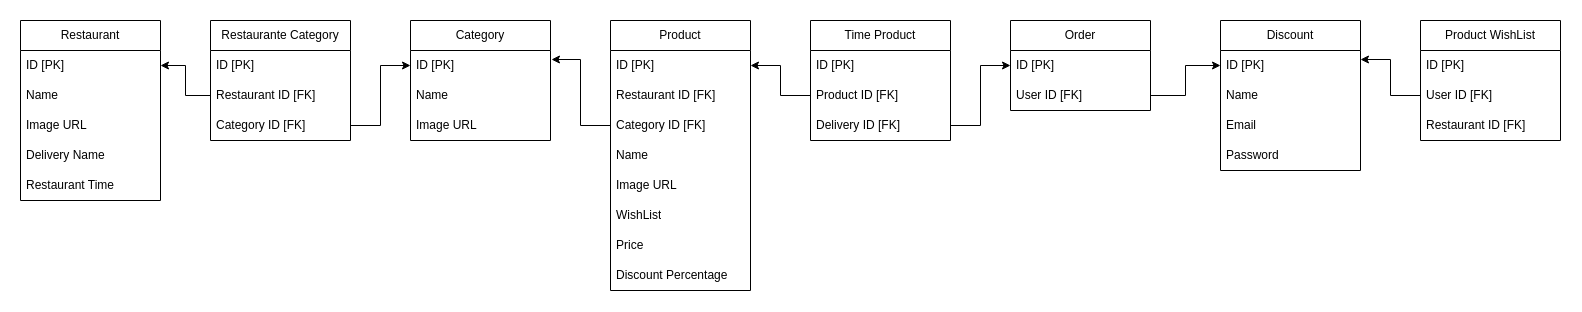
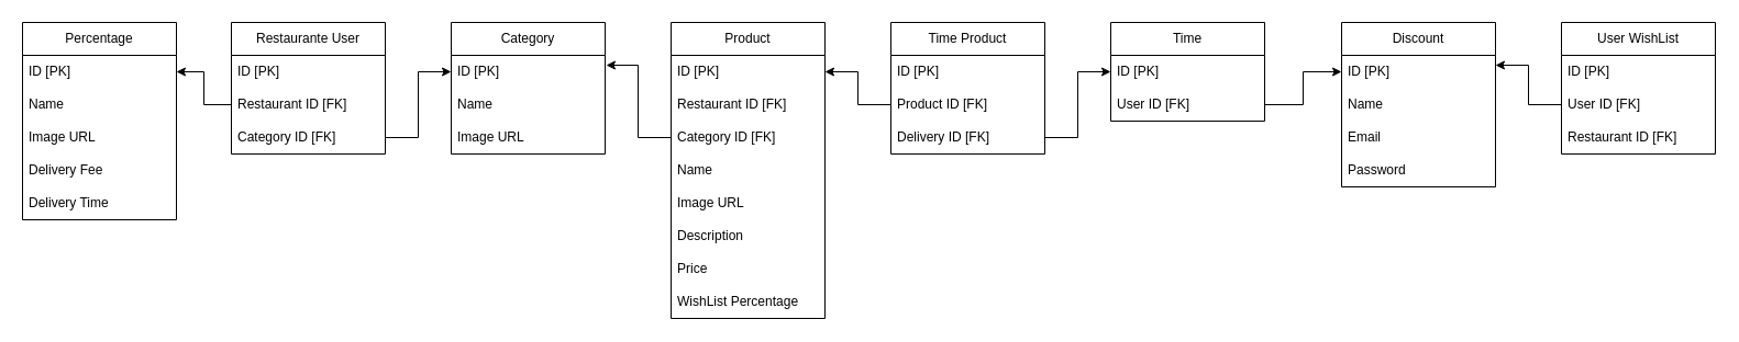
- <mxCell id="2" value="Restaurant" style="swimlane;fontStyle=0;childLayout=stackLayout;horizontal=1;startSize=30;horizontalStack=0;resizeParent=1;resizeParentMax=0;resizeLast=0;collapsible=1;marginBottom=0;whiteSpace=wrap;html=1;" vertex="1" parent="1"><mxGeometry x="20" y="20" width="140" height="180" as="geometry" /></mxCell>
+ <mxCell id="2" value="Percentage" style="swimlane;fontStyle=0;childLayout=stackLayout;horizontal=1;startSize=30;horizontalStack=0;resizeParent=1;resizeParentMax=0;resizeLast=0;collapsible=1;marginBottom=0;whiteSpace=wrap;html=1;" vertex="1" parent="1"><mxGeometry x="20" y="20" width="140" height="180" as="geometry" /></mxCell>
- <mxCell id="8" value="Restaurante Category" style="swimlane;fontStyle=0;childLayout=stackLayout;horizontal=1;startSize=30;horizontalStack=0;resizeParent=1;resizeParentMax=0;resizeLast=0;collapsible=1;marginBottom=0;whiteSpace=wrap;html=1;" vertex="1" parent="1"><mxGeometry x="210" y="20" width="140" height="120" as="geometry" /></mxCell>
+ <mxCell id="8" value="Restaurante User" style="swimlane;fontStyle=0;childLayout=stackLayout;horizontal=1;startSize=30;horizontalStack=0;resizeParent=1;resizeParentMax=0;resizeLast=0;collapsible=1;marginBottom=0;whiteSpace=wrap;html=1;" vertex="1" parent="1"><mxGeometry x="210" y="20" width="140" height="120" as="geometry" /></mxCell>
- <mxCell id="36" value="Order" style="swimlane;fontStyle=0;childLayout=stackLayout;horizontal=1;startSize=30;horizontalStack=0;resizeParent=1;resizeParentMax=0;resizeLast=0;collapsible=1;marginBottom=0;whiteSpace=wrap;html=1;" vertex="1" parent="1"><mxGeometry x="1010" y="20" width="140" height="90" as="geometry" /></mxCell>
+ <mxCell id="36" value="Time" style="swimlane;fontStyle=0;childLayout=stackLayout;horizontal=1;startSize=30;horizontalStack=0;resizeParent=1;resizeParentMax=0;resizeLast=0;collapsible=1;marginBottom=0;whiteSpace=wrap;html=1;" vertex="1" parent="1"><mxGeometry x="1010" y="20" width="140" height="90" as="geometry" /></mxCell>
- <mxCell id="41" value="Product WishList" style="swimlane;fontStyle=0;childLayout=stackLayout;horizontal=1;startSize=30;horizontalStack=0;resizeParent=1;resizeParentMax=0;resizeLast=0;collapsible=1;marginBottom=0;whiteSpace=wrap;html=1;" vertex="1" parent="1"><mxGeometry x="1420" y="20" width="140" height="120" as="geometry" /></mxCell>
+ <mxCell id="41" value="User WishList" style="swimlane;fontStyle=0;childLayout=stackLayout;horizontal=1;startSize=30;horizontalStack=0;resizeParent=1;resizeParentMax=0;resizeLast=0;collapsible=1;marginBottom=0;whiteSpace=wrap;html=1;" vertex="1" parent="1"><mxGeometry x="1420" y="20" width="140" height="120" as="geometry" /></mxCell>
- <mxCell id="6" value="Delivery Name" style="text;strokeColor=none;fillColor=none;align=left;verticalAlign=middle;spacingLeft=4;spacingRight=4;overflow=hidden;points=[[0,0.5],[1,0.5]];portConstraint=eastwest;rotatable=0;whiteSpace=wrap;html=1;" vertex="1" parent="2"><mxGeometry y="120" width="140" height="30" as="geometry" /></mxCell>
+ <mxCell id="6" value="Delivery Fee" style="text;strokeColor=none;fillColor=none;align=left;verticalAlign=middle;spacingLeft=4;spacingRight=4;overflow=hidden;points=[[0,0.5],[1,0.5]];portConstraint=eastwest;rotatable=0;whiteSpace=wrap;html=1;" vertex="1" parent="2"><mxGeometry y="120" width="140" height="30" as="geometry" /></mxCell>
- <mxCell id="7" value="Restaurant Time" style="text;strokeColor=none;fillColor=none;align=left;verticalAlign=middle;spacingLeft=4;spacingRight=4;overflow=hidden;points=[[0,0.5],[1,0.5]];portConstraint=eastwest;rotatable=0;whiteSpace=wrap;html=1;" vertex="1" parent="2"><mxGeometry y="150" width="140" height="30" as="geometry" /></mxCell>
+ <mxCell id="7" value="Delivery Time" style="text;strokeColor=none;fillColor=none;align=left;verticalAlign=middle;spacingLeft=4;spacingRight=4;overflow=hidden;points=[[0,0.5],[1,0.5]];portConstraint=eastwest;rotatable=0;whiteSpace=wrap;html=1;" vertex="1" parent="2"><mxGeometry y="150" width="140" height="30" as="geometry" /></mxCell>
- <mxCell id="24" value="WishList" style="text;strokeColor=none;fillColor=none;align=left;verticalAlign=middle;spacingLeft=4;spacingRight=4;overflow=hidden;points=[[0,0.5],[1,0.5]];portConstraint=eastwest;rotatable=0;whiteSpace=wrap;html=1;" vertex="1" parent="18"><mxGeometry y="180" width="140" height="30" as="geometry" /></mxCell>
+ <mxCell id="24" value="Description" style="text;strokeColor=none;fillColor=none;align=left;verticalAlign=middle;spacingLeft=4;spacingRight=4;overflow=hidden;points=[[0,0.5],[1,0.5]];portConstraint=eastwest;rotatable=0;whiteSpace=wrap;html=1;" vertex="1" parent="18"><mxGeometry y="180" width="140" height="30" as="geometry" /></mxCell>
- <mxCell id="26" value="Discount Percentage" style="text;strokeColor=none;fillColor=none;align=left;verticalAlign=middle;spacingLeft=4;spacingRight=4;overflow=hidden;points=[[0,0.5],[1,0.5]];portConstraint=eastwest;rotatable=0;whiteSpace=wrap;html=1;" vertex="1" parent="18"><mxGeometry y="240" width="140" height="30" as="geometry" /></mxCell>
+ <mxCell id="26" value="WishList Percentage" style="text;strokeColor=none;fillColor=none;align=left;verticalAlign=middle;spacingLeft=4;spacingRight=4;overflow=hidden;points=[[0,0.5],[1,0.5]];portConstraint=eastwest;rotatable=0;whiteSpace=wrap;html=1;" vertex="1" parent="18"><mxGeometry y="240" width="140" height="30" as="geometry" /></mxCell>
